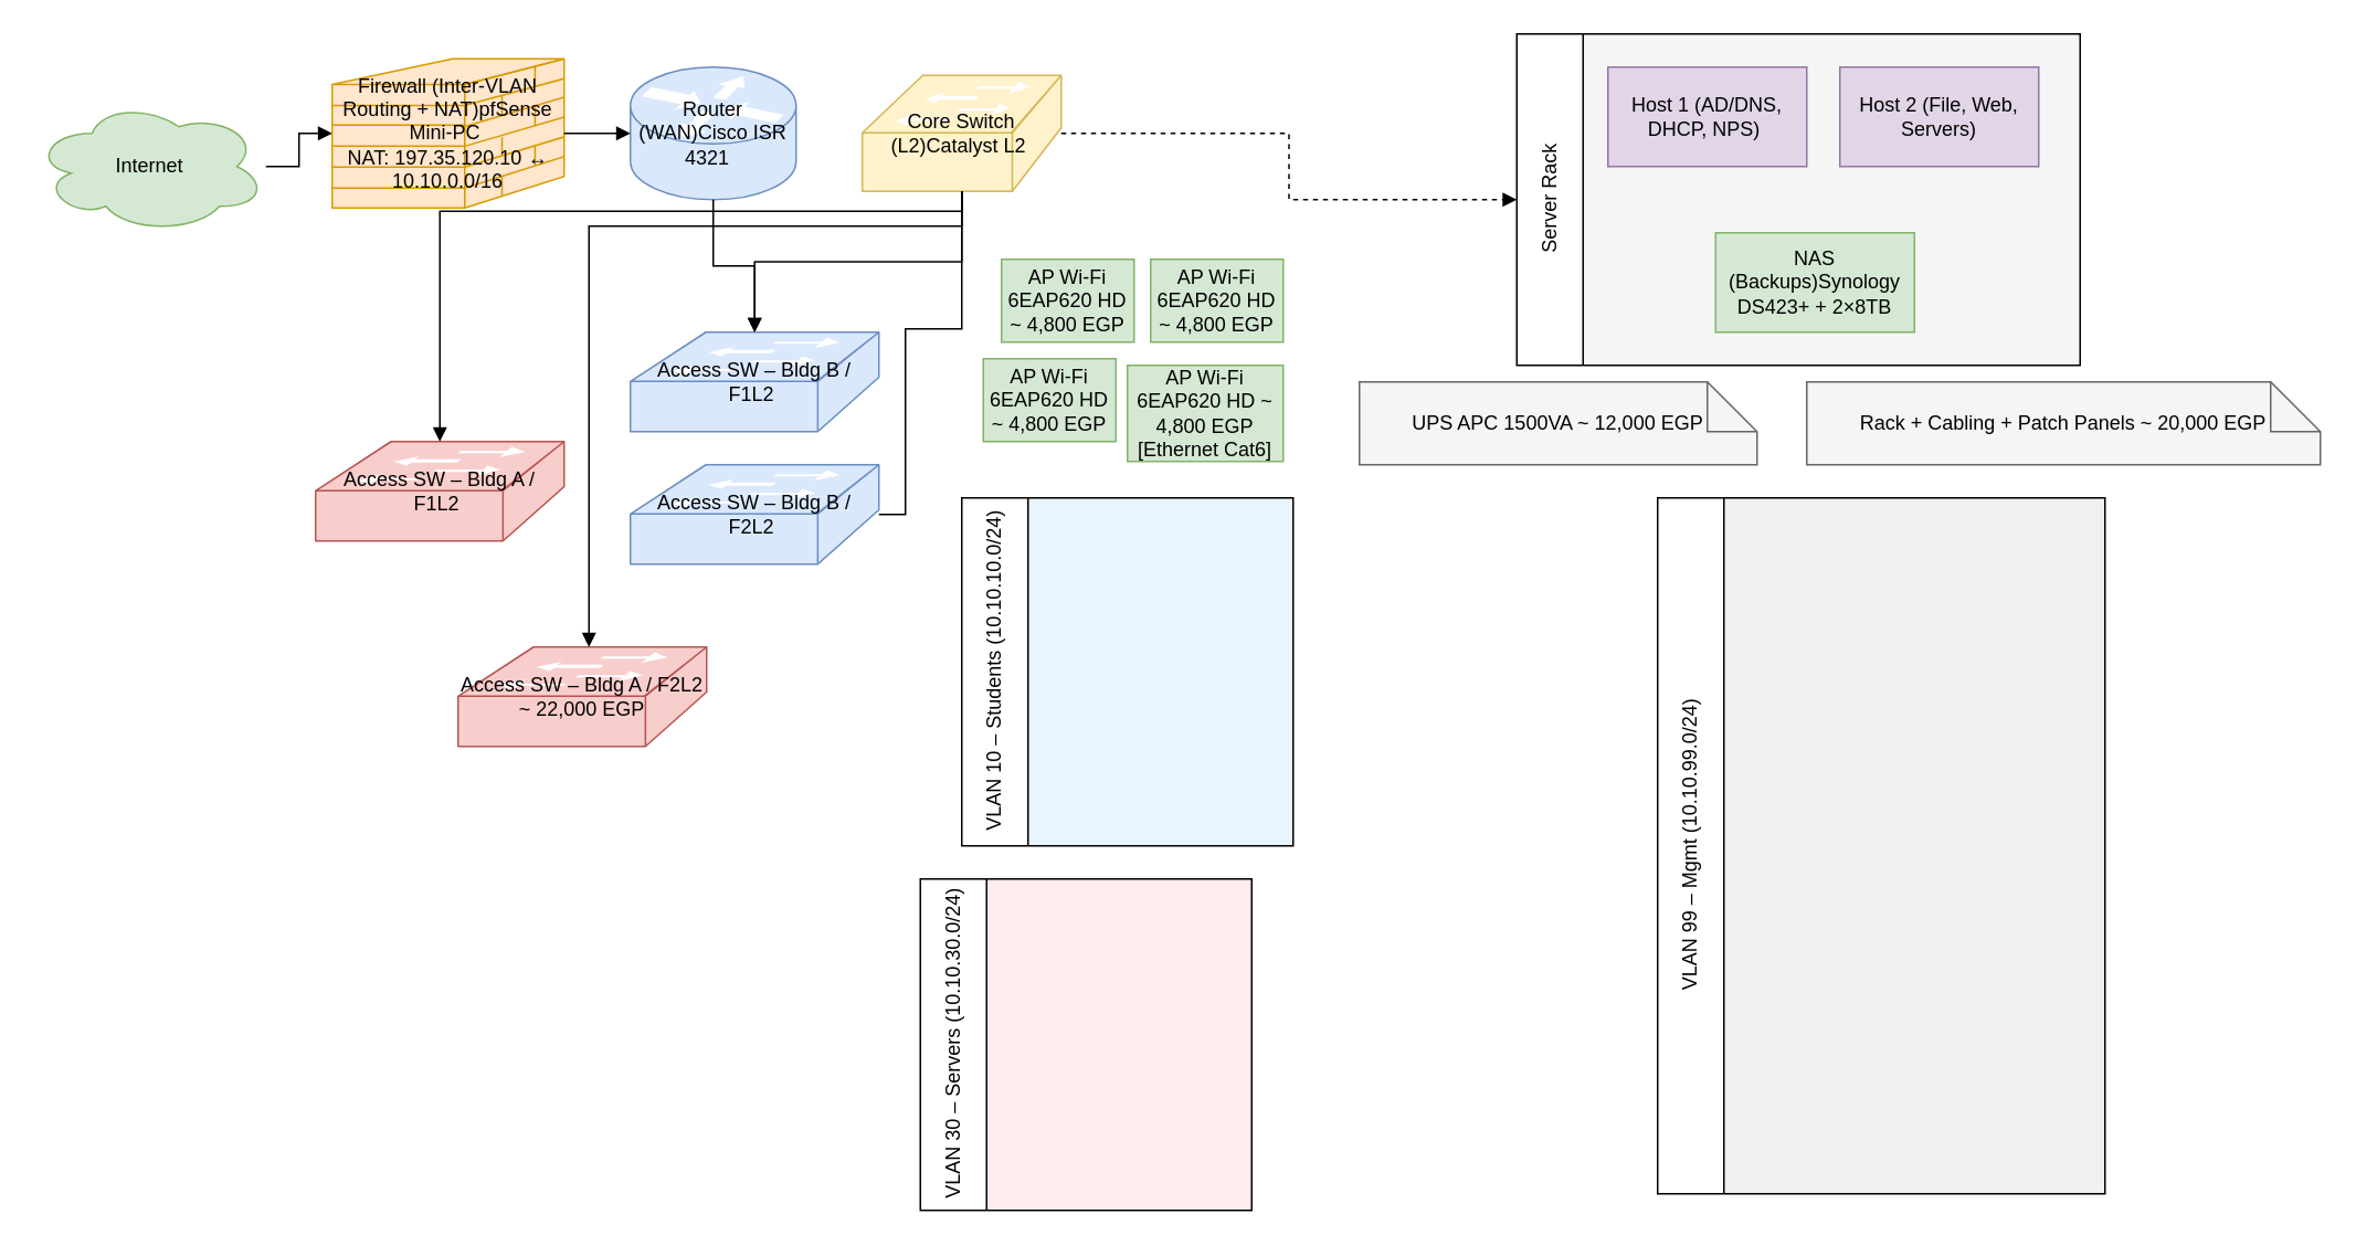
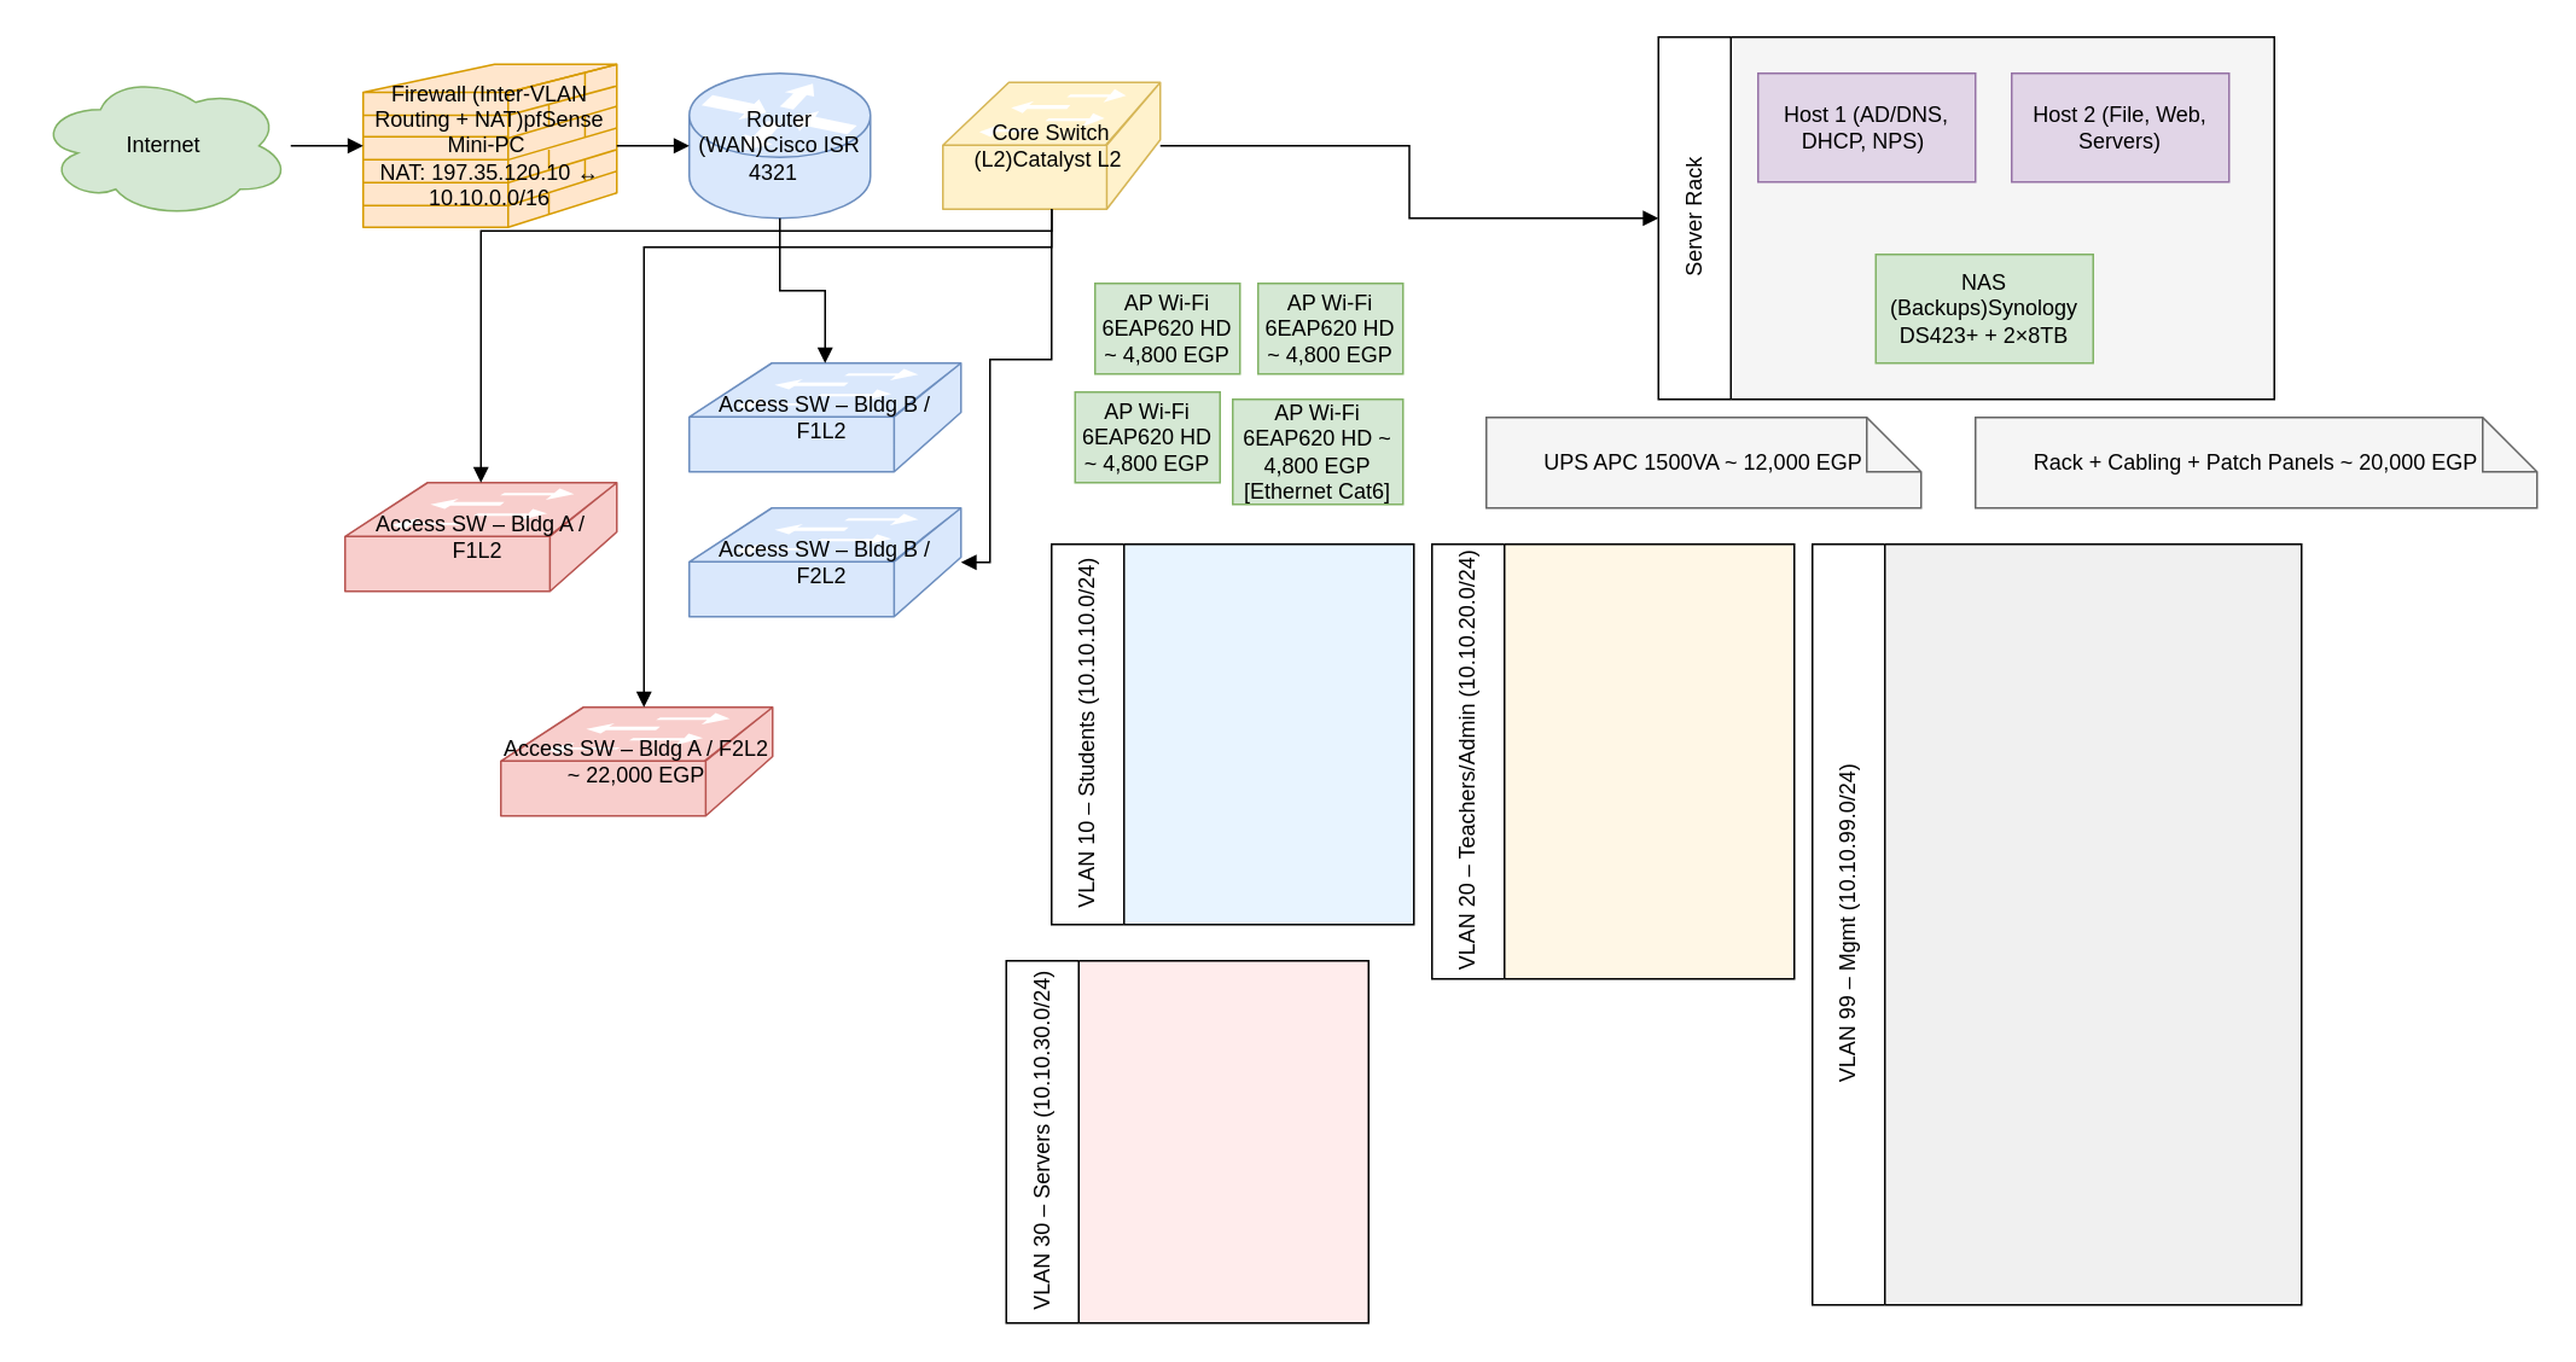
- <mxCell id="29" style="edgeStyle=orthogonalEdgeStyle;endArrow=block;html=1;rounded=0;dashed=1;" edge="1" parent="1" source="5" target="6"><mxGeometry relative="1" as="geometry" /></mxCell>
+ <mxCell id="29" style="edgeStyle=orthogonalEdgeStyle;endArrow=block;html=1;rounded=0;" edge="1" parent="1" source="5" target="6"><mxGeometry relative="1" as="geometry" /></mxCell>
- <mxCell id="2" value="Internet" style="shape=cloud;whiteSpace=wrap;html=1;fillColor=#d5e8d4;strokeColor=#82b366;rounded=0;" vertex="1" parent="1"><mxGeometry x="20" y="60" width="140" height="80" as="geometry" /></mxCell>
+ <mxCell id="2" value="Internet" style="shape=cloud;whiteSpace=wrap;html=1;fillColor=#d5e8d4;strokeColor=#82b366;rounded=0;" vertex="1" parent="1"><mxGeometry x="20" y="40" width="140" height="80" as="geometry" /></mxCell>
- <mxCell id="27" style="edgeStyle=orthogonalEdgeStyle;endArrow=block;html=1;rounded=0;" edge="1" parent="1" source="5" target="12"><mxGeometry relative="1" as="geometry" /></mxCell>
- <mxCell id="28" style="edgeStyle=orthogonalEdgeStyle;endArrow=none;html=1;rounded=0;" edge="1" parent="1" source="5" target="13"><mxGeometry relative="1" as="geometry"><Array as="points"><mxPoint x="580" y="198" /><mxPoint x="546" y="198" /><mxPoint x="546" y="310" /></Array></mxGeometry></mxCell>
+ <mxCell id="28" style="edgeStyle=orthogonalEdgeStyle;endArrow=block;html=1;rounded=0;" edge="1" parent="1" source="5" target="13"><mxGeometry relative="1" as="geometry"><Array as="points"><mxPoint x="580" y="198" /><mxPoint x="546" y="198" /><mxPoint x="546" y="310" /></Array></mxGeometry></mxCell>
+ <mxCell id="19" value="VLAN 20 – Teachers/Admin (10.10.20.0/24)" style="shape=swimlane;rounded=0;html=1;horizontal=0;swimlaneFillColor=#fff7e6;" vertex="1" parent="1"><mxGeometry x="790" y="300" width="200" height="240" as="geometry" /></mxCell>
